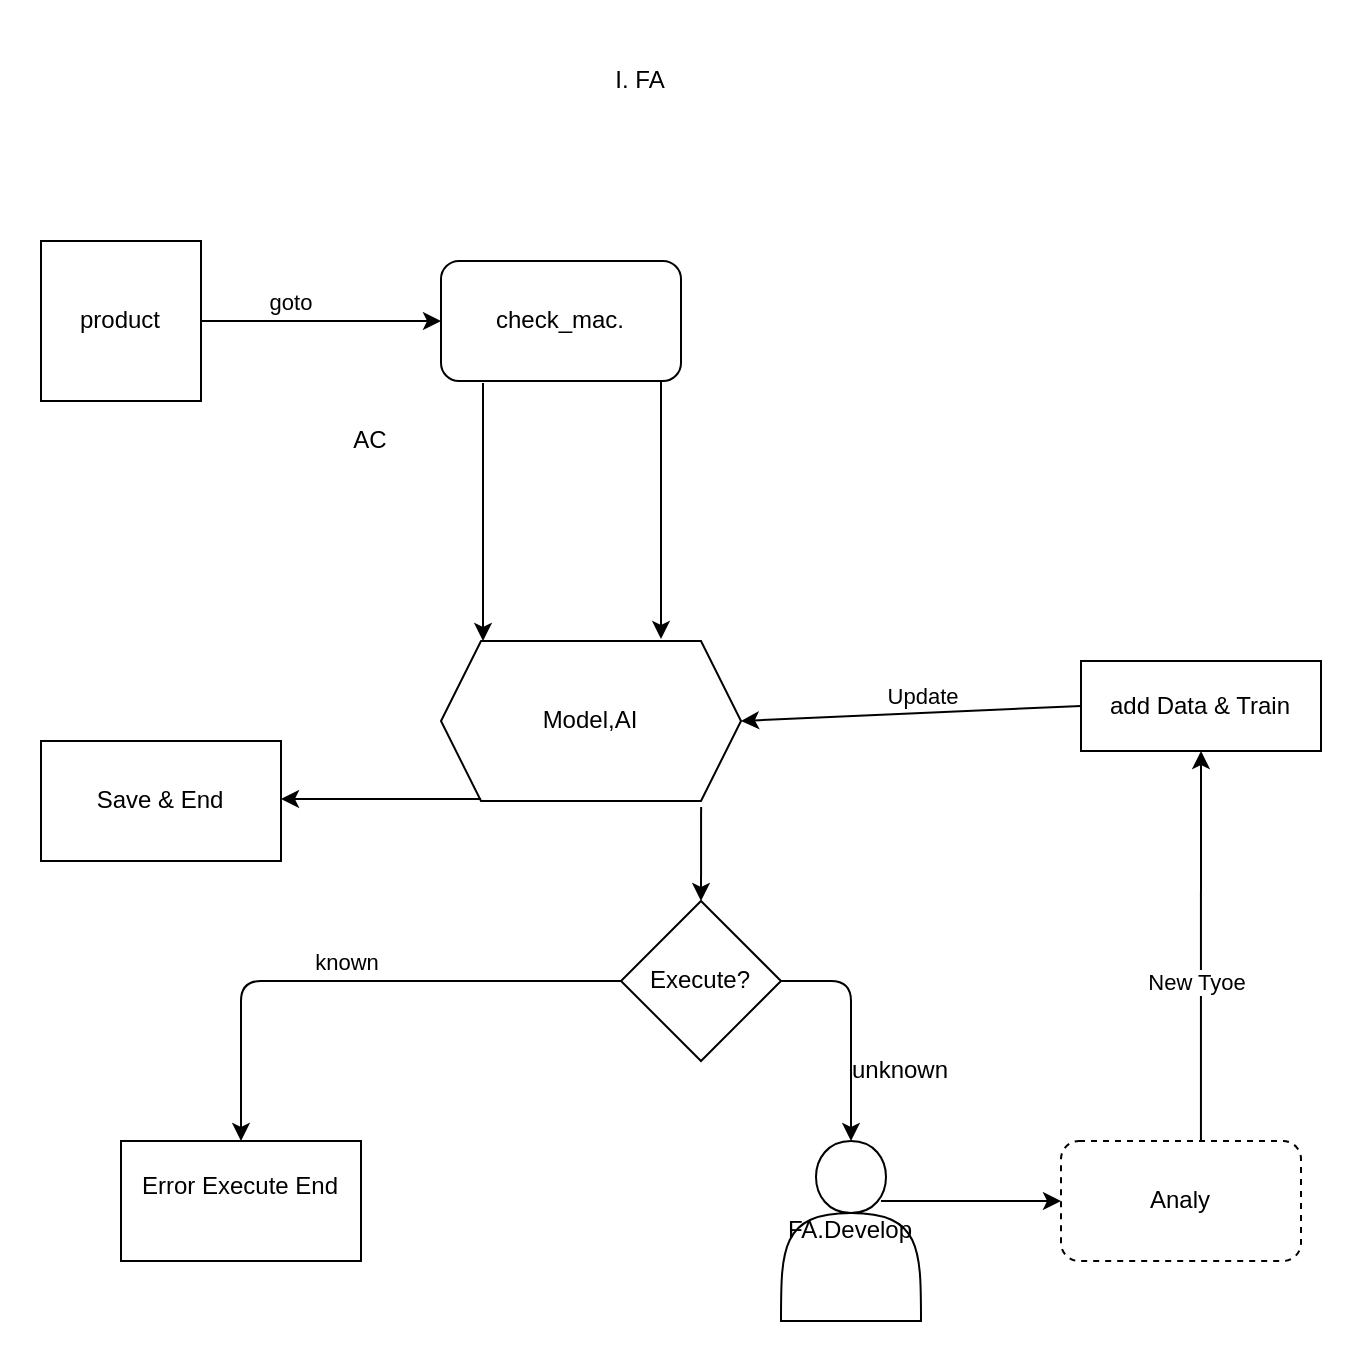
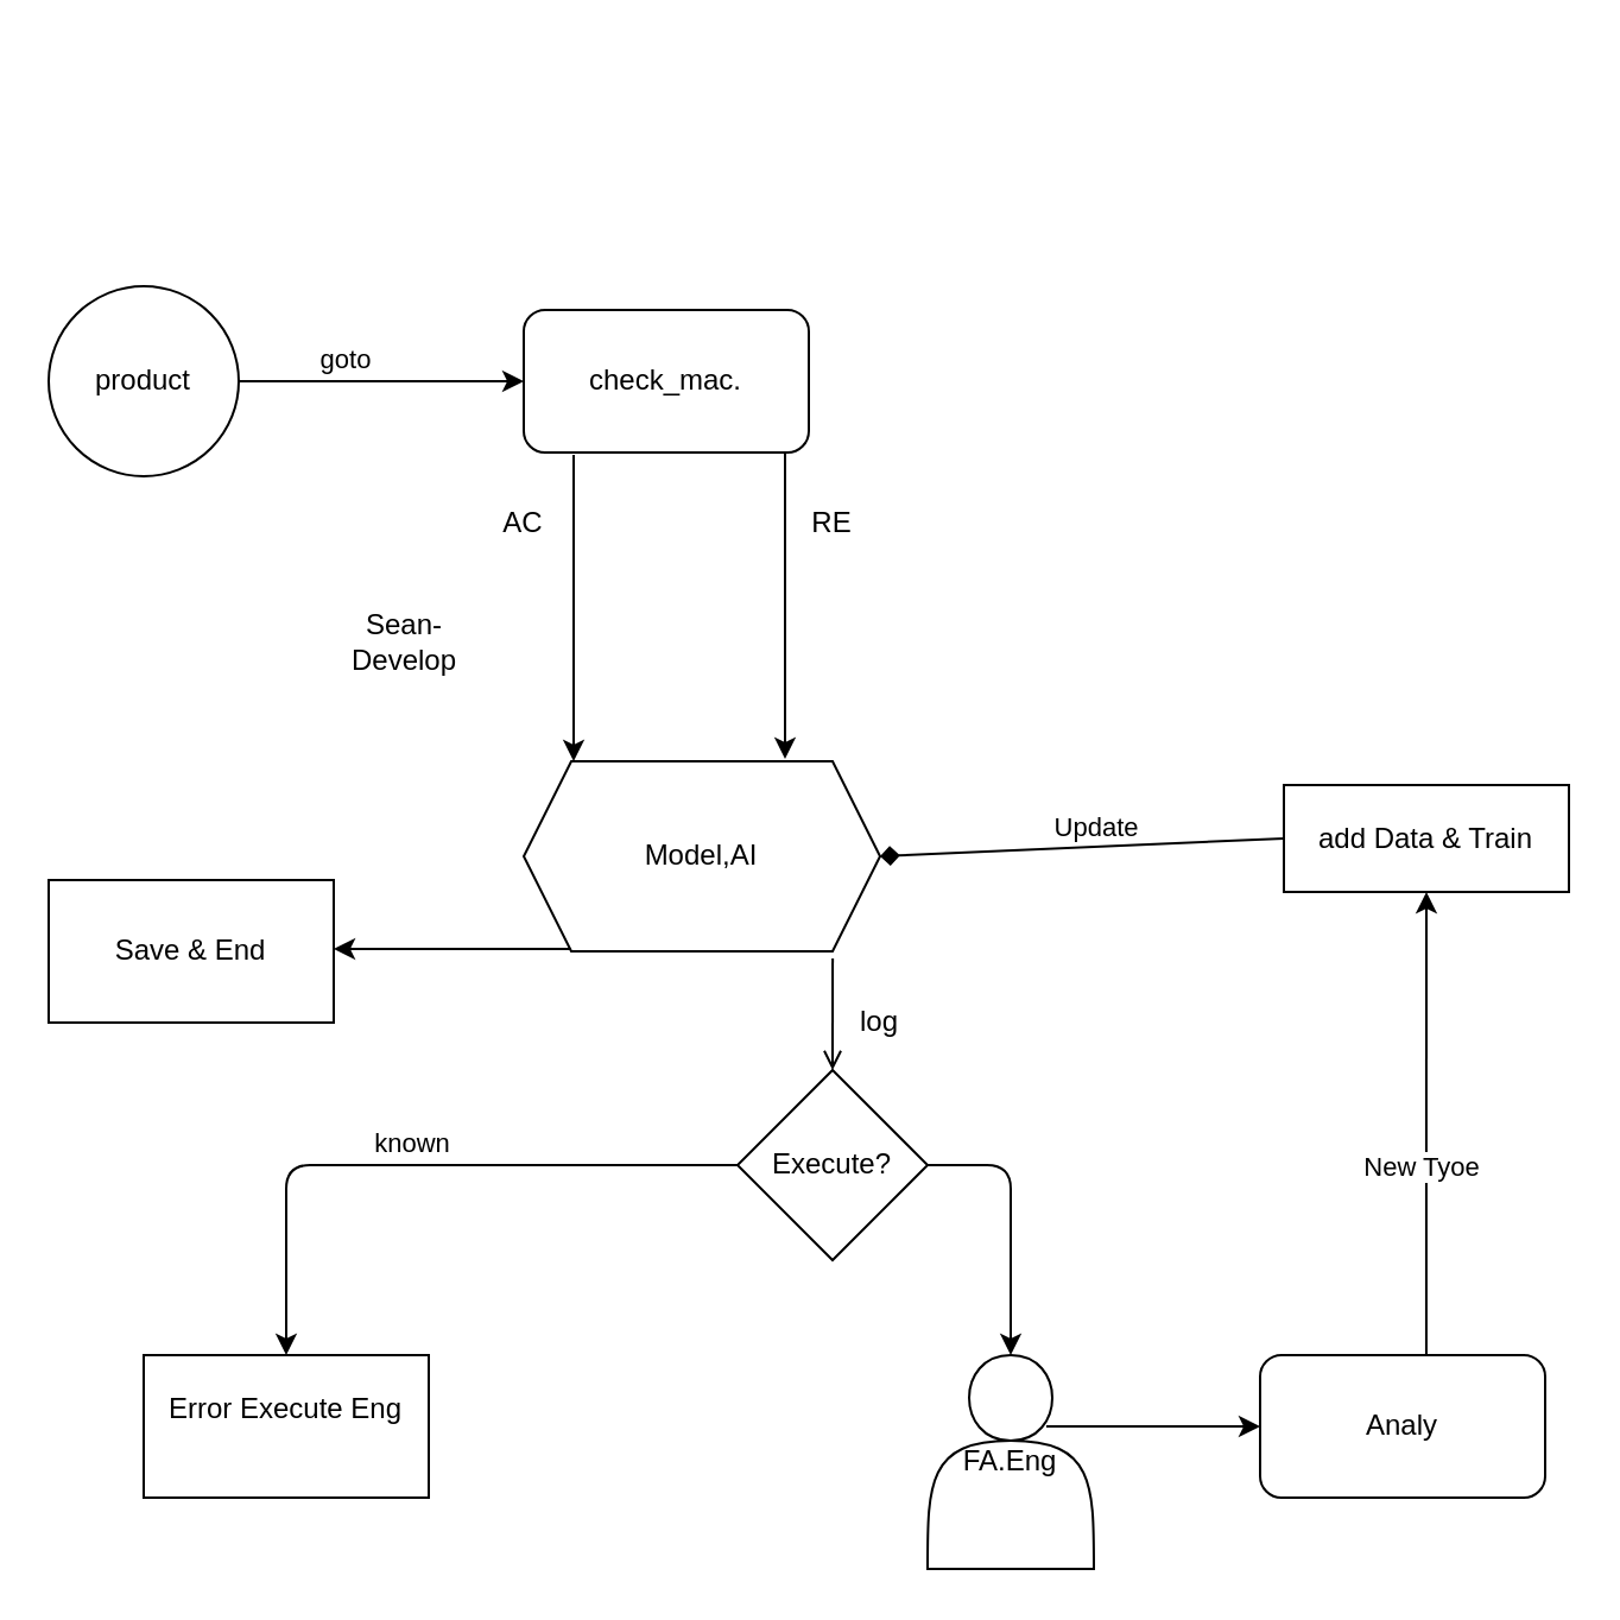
- <mxCell id="11" value="I. FA" style="text;html=1;strokeColor=none;fillColor=none;align=center;verticalAlign=middle;whiteSpace=wrap;rounded=0;" parent="1" vertex="1"><mxGeometry x="120" y="20" width="400" height="40" as="geometry" /></mxCell>
- <mxCell id="2" value="product" style="whiteSpace=wrap;html=1;aspect=fixed;rounded=0;" parent="1" vertex="1"><mxGeometry x="20" y="120" width="80" height="80" as="geometry" /></mxCell>
+ <mxCell id="2" value="product" style="ellipse;whiteSpace=wrap;html=1;aspect=fixed;" parent="1" vertex="1"><mxGeometry x="20" y="120" width="80" height="80" as="geometry" /></mxCell>
- <mxCell id="8" value="&lt;div&gt;AC&lt;/div&gt;" style="text;html=1;strokeColor=none;fillColor=none;align=center;verticalAlign=middle;whiteSpace=wrap;rounded=0;" parent="1" vertex="1"><mxGeometry x="165" y="210" width="40" height="20" as="geometry" /></mxCell>
+ <mxCell id="8" value="&lt;div&gt;AC&lt;/div&gt;" style="text;html=1;strokeColor=none;fillColor=none;align=center;verticalAlign=middle;whiteSpace=wrap;rounded=0;" parent="1" vertex="1"><mxGeometry x="200" y="210" width="40" height="20" as="geometry" /></mxCell>
+ <mxCell id="12" value="RE" style="text;html=1;strokeColor=none;fillColor=none;align=center;verticalAlign=middle;whiteSpace=wrap;rounded=0;" vertex="1" parent="1"><mxGeometry x="330" y="210" width="40" height="20" as="geometry" /></mxCell>
+ <mxCell id="29" value="Sean-Develop" style="text;html=1;strokeColor=none;fillColor=none;align=center;verticalAlign=middle;whiteSpace=wrap;rounded=0;" vertex="1" parent="1"><mxGeometry x="150" y="260" width="40" height="20" as="geometry" /></mxCell>
- <mxCell id="25" value="" style="endArrow=classic;html=1;exitX=0;exitY=0.5;exitDx=0;exitDy=0;entryX=1;entryY=0.5;entryDx=0;entryDy=0;" edge="1" parent="1" source="24" target="4"><mxGeometry width="50" height="50" relative="1" as="geometry"><mxPoint x="450" y="330" as="sourcePoint" /><mxPoint x="500" y="270" as="targetPoint" /></mxGeometry></mxCell>
+ <mxCell id="25" value="" style="endArrow=diamond;html=1;exitX=0;exitY=0.5;exitDx=0;exitDy=0;entryX=1;entryY=0.5;entryDx=0;entryDy=0;" edge="1" parent="1" source="24" target="4"><mxGeometry width="50" height="50" relative="1" as="geometry"><mxPoint x="450" y="330" as="sourcePoint" /><mxPoint x="500" y="270" as="targetPoint" /></mxGeometry></mxCell>
+ <mxCell id="19" value="log" style="text;html=1;strokeColor=none;fillColor=none;align=center;verticalAlign=middle;whiteSpace=wrap;rounded=0;" vertex="1" parent="1"><mxGeometry x="350" y="420" width="40" height="20" as="geometry" /></mxCell>
- <mxCell id="18" value="" style="endArrow=classic;html=1;exitX=0.867;exitY=1.038;exitDx=0;exitDy=0;exitPerimeter=0;entryX=0.5;entryY=0;entryDx=0;entryDy=0;" edge="1" parent="1" source="4" target="17"><mxGeometry width="50" height="50" relative="1" as="geometry"><mxPoint x="400" y="420" as="sourcePoint" /><mxPoint x="450" y="370" as="targetPoint" /></mxGeometry></mxCell>
+ <mxCell id="18" value="" style="endArrow=open;html=1;exitX=0.867;exitY=1.038;exitDx=0;exitDy=0;exitPerimeter=0;entryX=0.5;entryY=0;entryDx=0;entryDy=0;" edge="1" parent="1" source="4" target="17"><mxGeometry width="50" height="50" relative="1" as="geometry"><mxPoint x="400" y="420" as="sourcePoint" /><mxPoint x="450" y="370" as="targetPoint" /></mxGeometry></mxCell>
- <mxCell id="20" value="unknown" style="text;html=1;strokeColor=none;fillColor=none;align=center;verticalAlign=middle;whiteSpace=wrap;rounded=0;" vertex="1" parent="1"><mxGeometry x="430" y="525" width="40" height="20" as="geometry" /></mxCell>
- <mxCell id="30" value="&#10;Error Execute End&#10;&#10;" style="rounded=0;whiteSpace=wrap;html=1;" vertex="1" parent="1"><mxGeometry x="60" y="570" width="120" height="60" as="geometry" /></mxCell>
+ <mxCell id="30" value="&#10;Error Execute Eng&#10;&#10;" style="rounded=0;whiteSpace=wrap;html=1;" vertex="1" parent="1"><mxGeometry x="60" y="570" width="120" height="60" as="geometry" /></mxCell>
- <mxCell id="9" value="Analy" style="rounded=1;whiteSpace=wrap;html=1;dashed=1;" parent="1" vertex="1"><mxGeometry x="530" y="570" width="120" height="60" as="geometry" /></mxCell>
+ <mxCell id="9" value="Analy" style="rounded=1;whiteSpace=wrap;html=1;" parent="1" vertex="1"><mxGeometry x="530" y="570" width="120" height="60" as="geometry" /></mxCell>
- <mxCell id="5" value="FA.Develop" style="shape=actor;whiteSpace=wrap;html=1;" parent="1" vertex="1"><mxGeometry x="390" y="570" width="70" height="90" as="geometry" /></mxCell>
+ <mxCell id="5" value="FA.Eng" style="shape=actor;whiteSpace=wrap;html=1;" parent="1" vertex="1"><mxGeometry x="390" y="570" width="70" height="90" as="geometry" /></mxCell>
